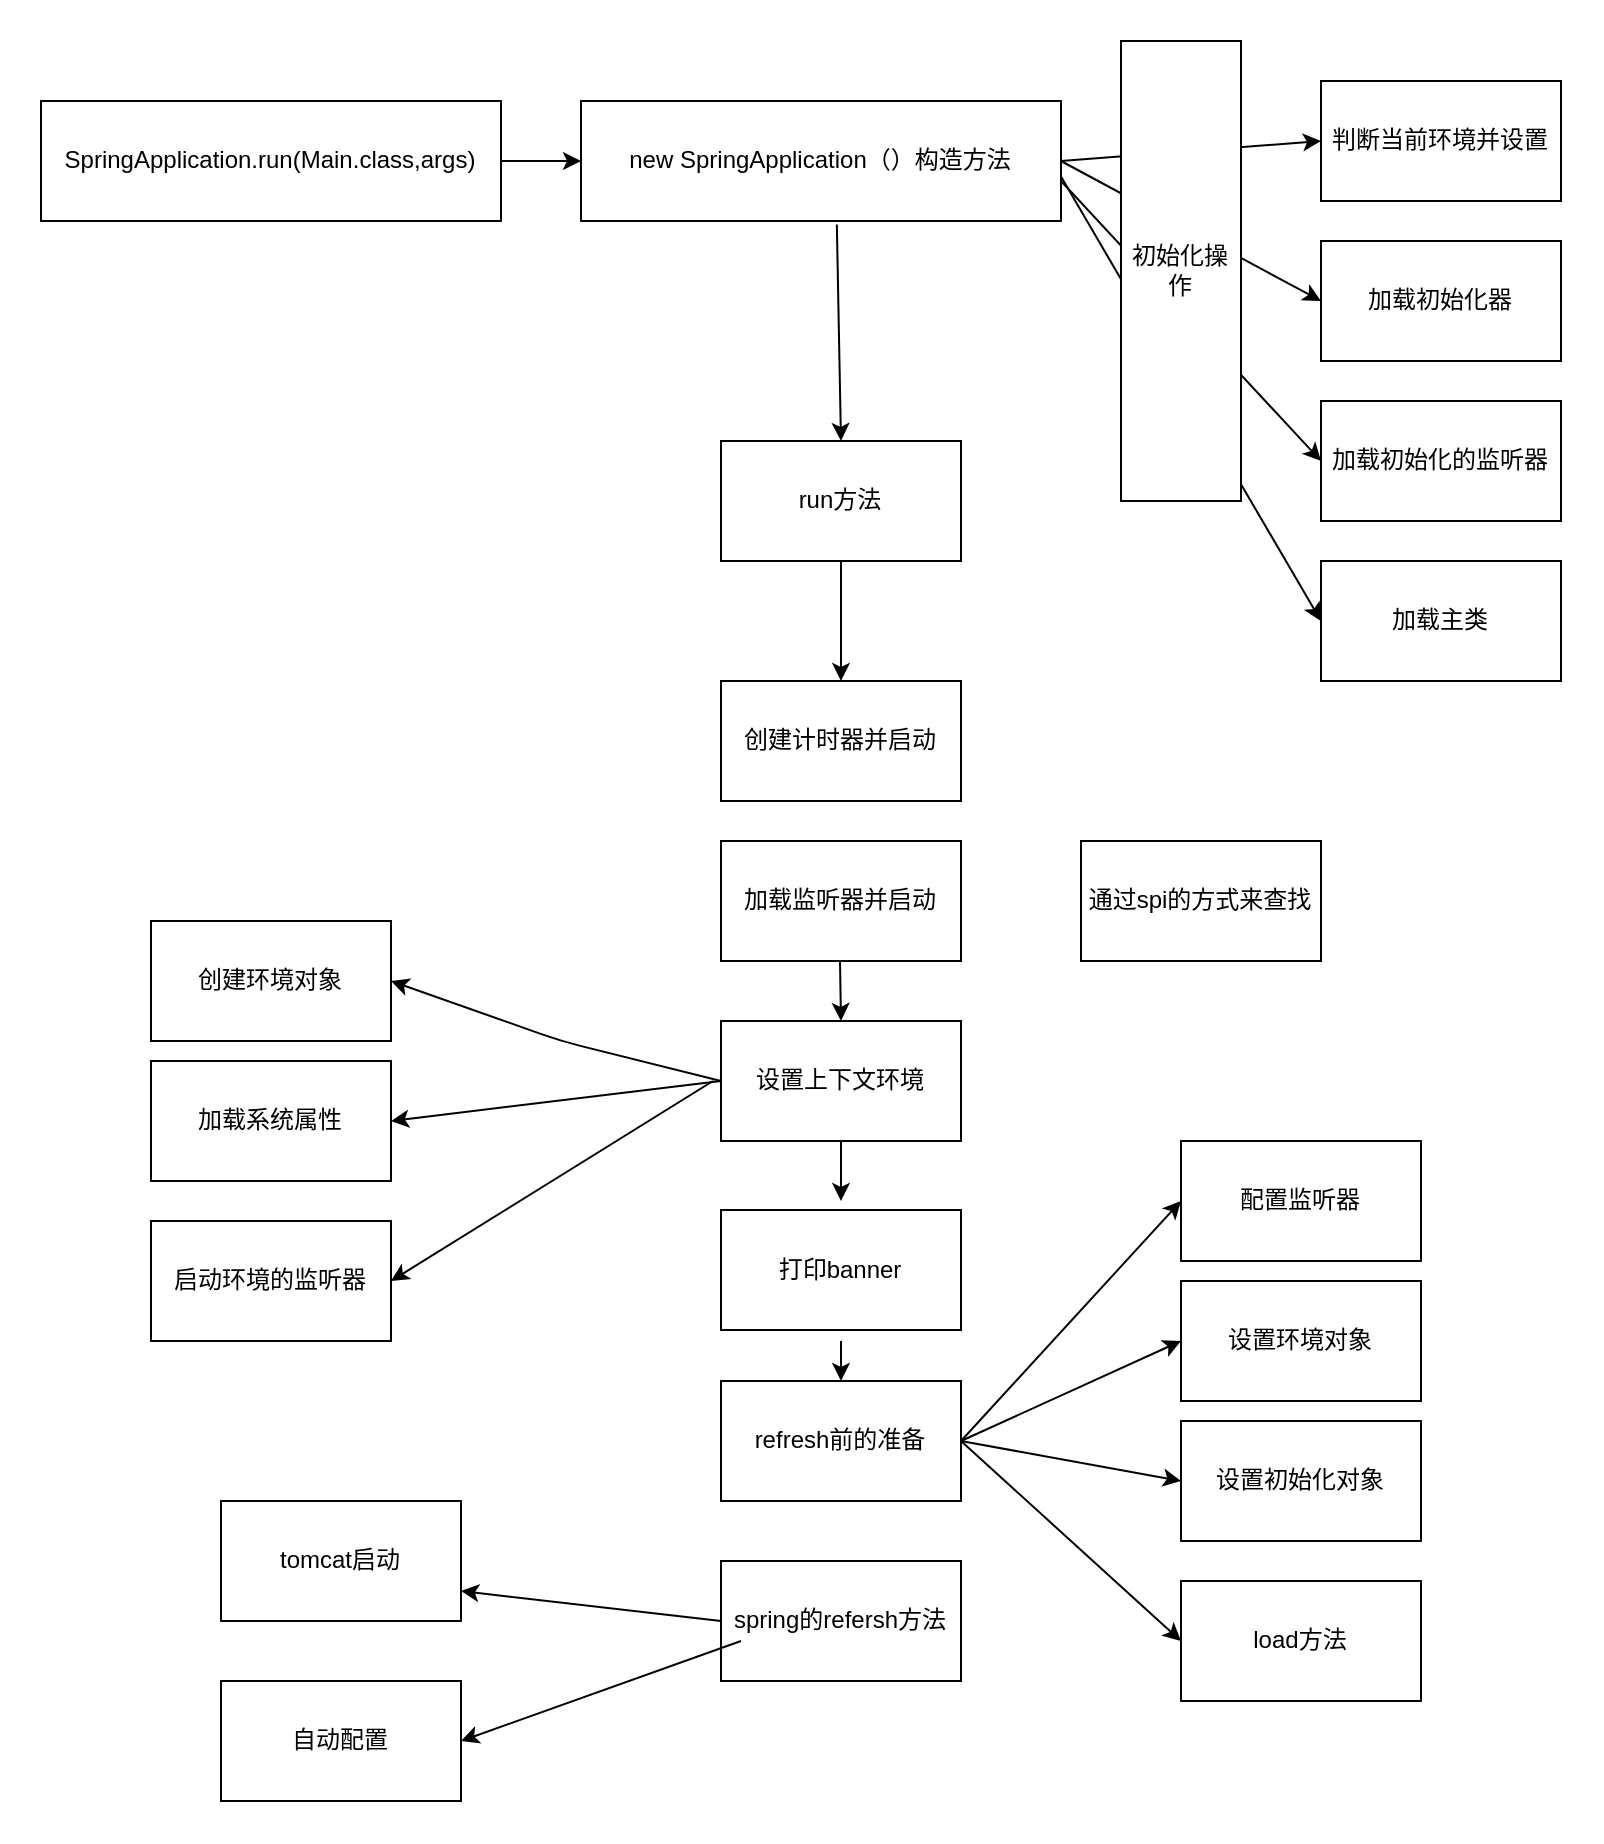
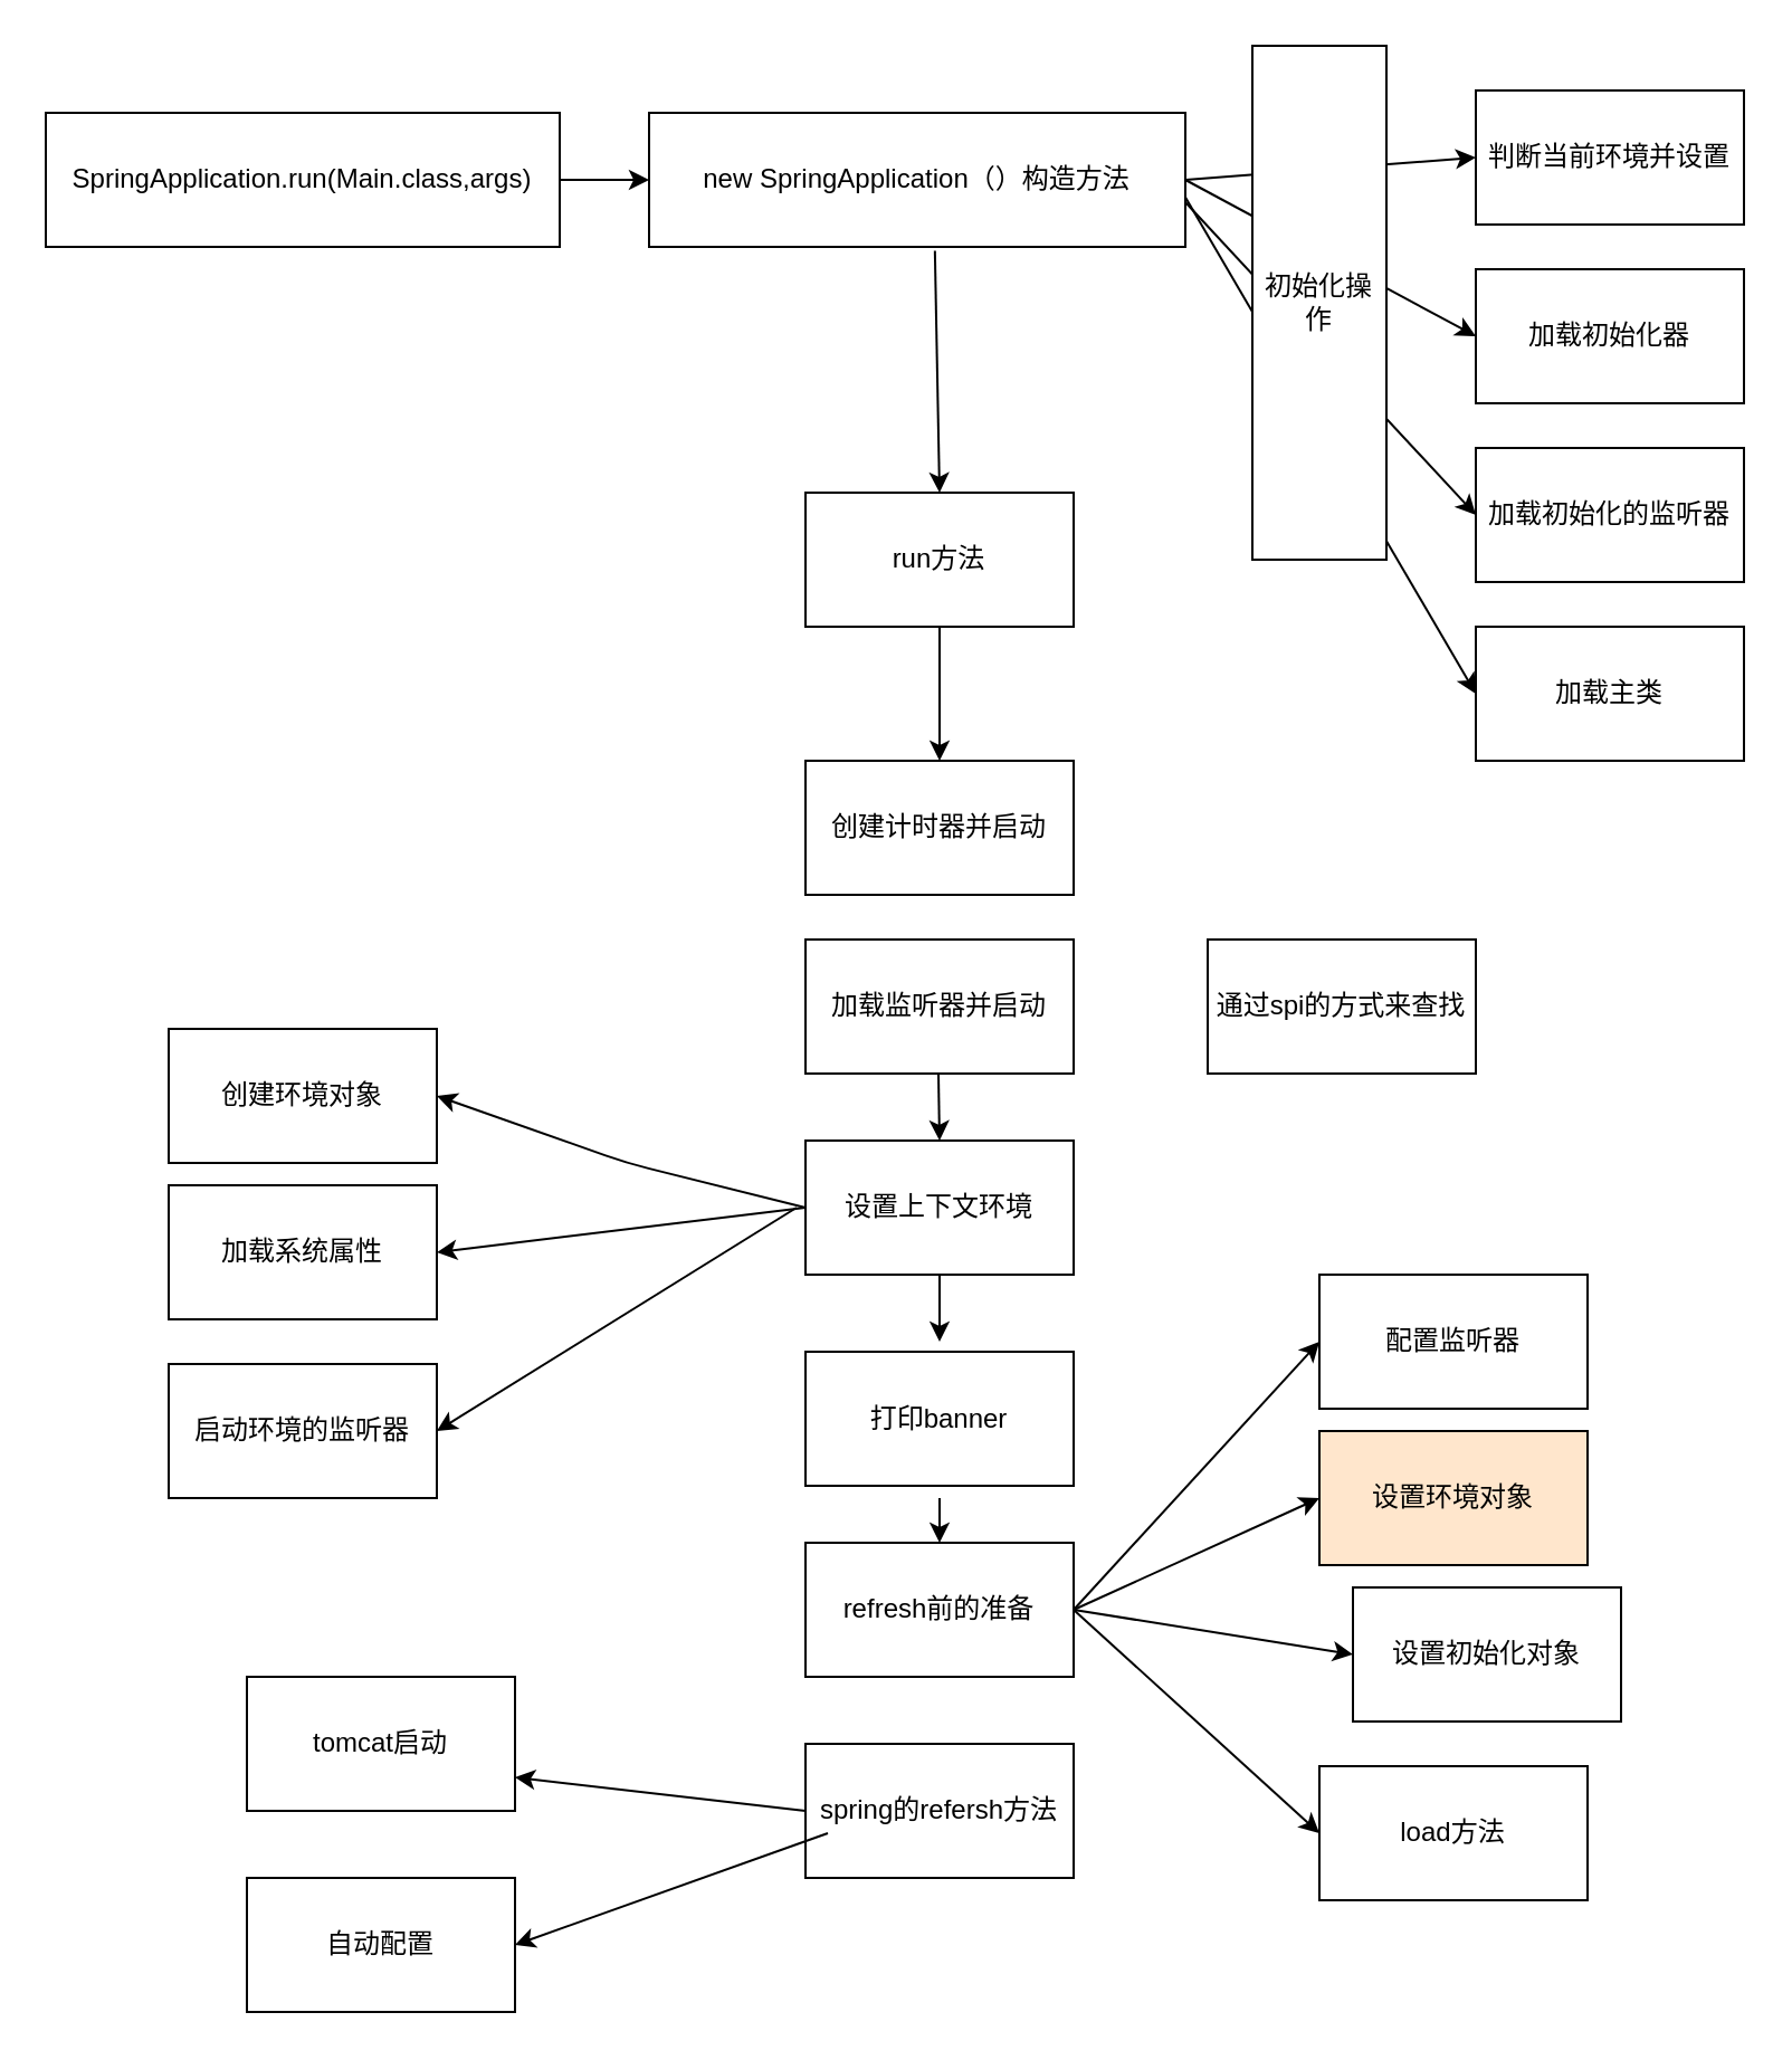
- <mxCell id="28" value="设置环境对象" style="rounded=0;whiteSpace=wrap;html=1;" vertex="1" parent="1"><mxGeometry x="590" y="640" width="120" height="60" as="geometry" /></mxCell>
+ <mxCell id="28" value="设置环境对象" style="rounded=0;whiteSpace=wrap;html=1;fillColor=#ffe6cc;" vertex="1" parent="1"><mxGeometry x="590" y="640" width="120" height="60" as="geometry" /></mxCell>
- <mxCell id="26" value="设置初始化对象" style="rounded=0;whiteSpace=wrap;html=1;" vertex="1" parent="1"><mxGeometry x="590" y="710" width="120" height="60" as="geometry" /></mxCell>
+ <mxCell id="26" value="设置初始化对象" style="rounded=0;whiteSpace=wrap;html=1;" vertex="1" parent="1"><mxGeometry x="605" y="710" width="120" height="60" as="geometry" /></mxCell>
